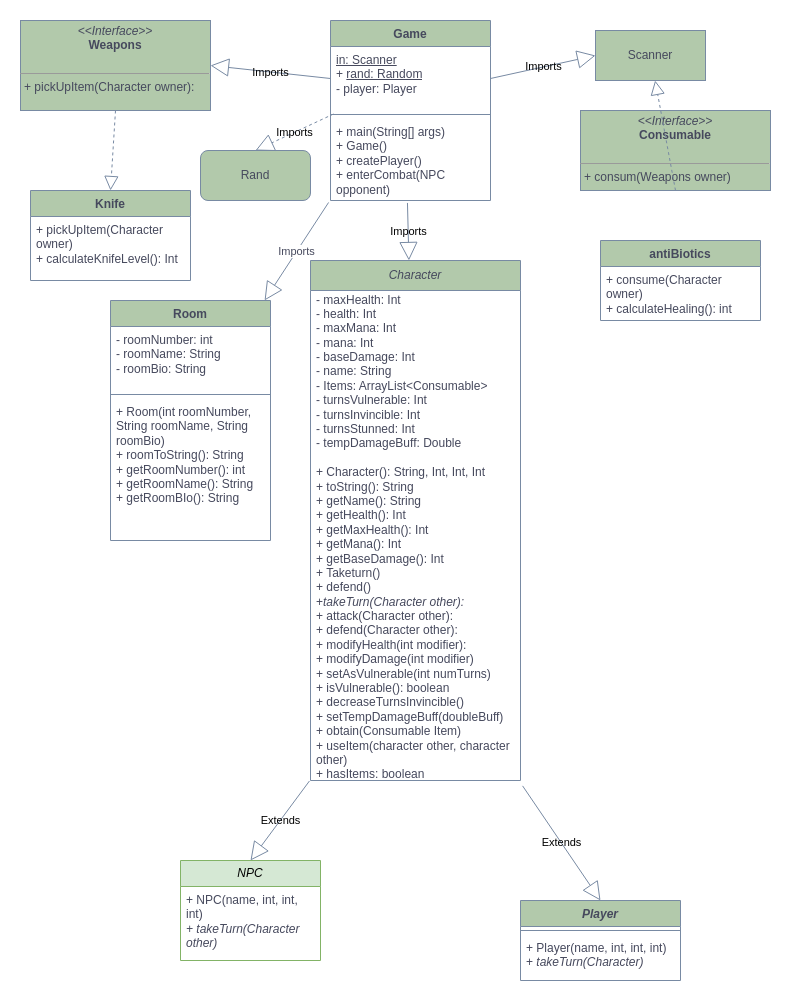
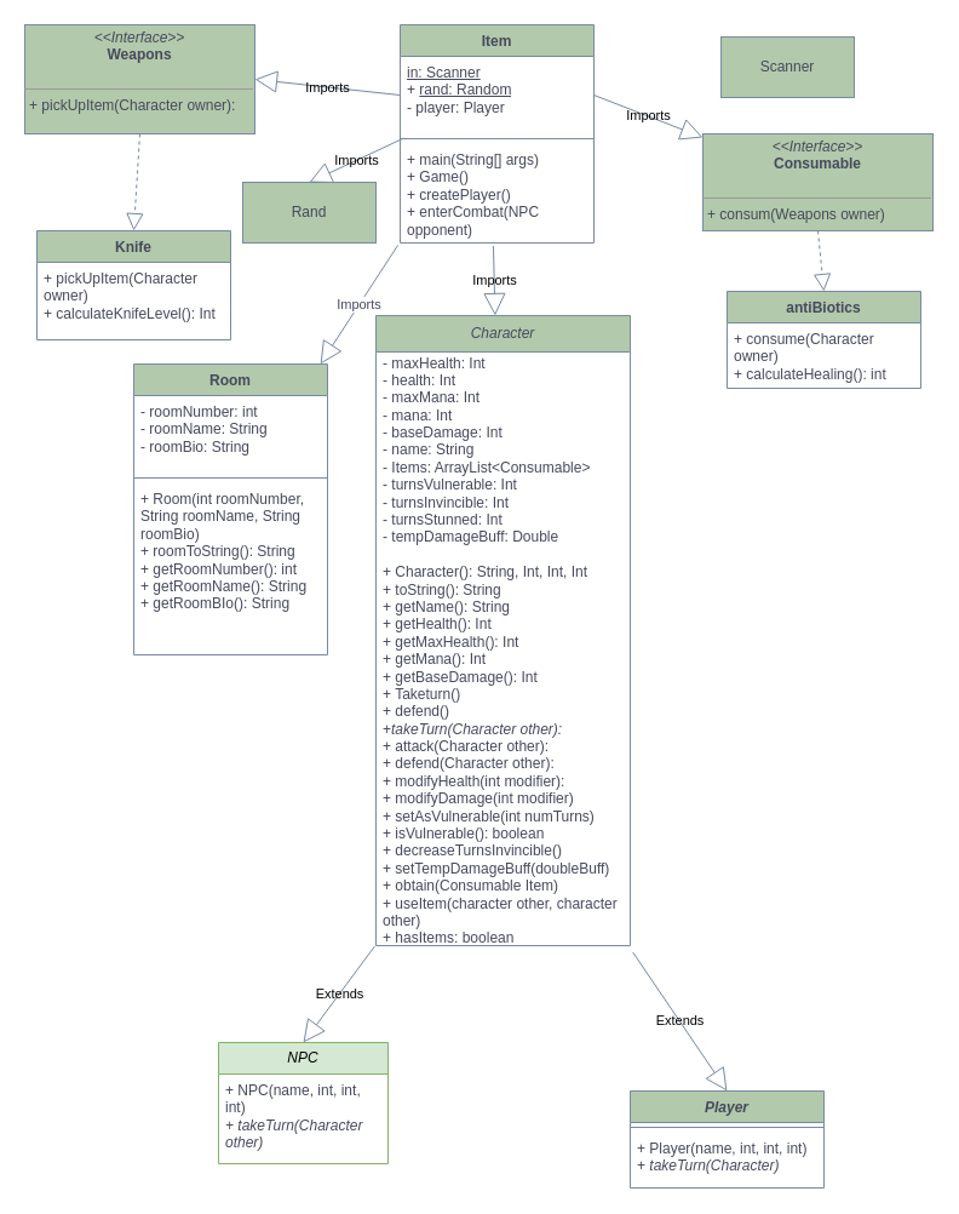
- <mxCell id="9" value="Game" style="swimlane;fontStyle=1;align=center;verticalAlign=top;childLayout=stackLayout;horizontal=1;startSize=26;horizontalStack=0;resizeParent=1;resizeParentMax=0;resizeLast=0;collapsible=1;marginBottom=0;whiteSpace=wrap;html=1;labelBackgroundColor=none;fillColor=#B2C9AB;strokeColor=#788AA3;fontColor=#46495D;" parent="1" vertex="1"><mxGeometry x="330" y="20" width="160" height="180" as="geometry" /></mxCell>
+ <mxCell id="9" value="Item" style="swimlane;fontStyle=1;align=center;verticalAlign=top;childLayout=stackLayout;horizontal=1;startSize=26;horizontalStack=0;resizeParent=1;resizeParentMax=0;resizeLast=0;collapsible=1;marginBottom=0;whiteSpace=wrap;html=1;labelBackgroundColor=none;fillColor=#B2C9AB;strokeColor=#788AA3;fontColor=#46495D;" parent="1" vertex="1"><mxGeometry x="330" y="20" width="160" height="180" as="geometry" /></mxCell>
- <mxCell id="16" value="Imports" style="endArrow=block;endSize=16;endFill=0;html=1;rounded=0;exitX=1;exitY=0.5;exitDx=0;exitDy=0;entryX=0;entryY=0.5;entryDx=0;entryDy=0;labelBackgroundColor=none;strokeColor=#788AA3;fontColor=default;" parent="1" source="10" target="15" edge="1"><mxGeometry width="160" relative="1" as="geometry"><mxPoint x="330" y="140" as="sourcePoint" /><mxPoint x="490" y="140" as="targetPoint" /></mxGeometry></mxCell>
+ <mxCell id="16" value="Imports" style="endArrow=block;endSize=16;endFill=0;html=1;rounded=0;exitX=1;exitY=0.5;exitDx=0;exitDy=0;labelBackgroundColor=none;strokeColor=#788AA3;fontColor=default;" parent="1" source="10" target="22" edge="1"><mxGeometry width="160" relative="1" as="geometry"><mxPoint x="330" y="140" as="sourcePoint" /><mxPoint x="490" y="140" as="targetPoint" /></mxGeometry></mxCell>
- <mxCell id="25" value="" style="endArrow=block;dashed=1;endFill=0;endSize=12;html=1;rounded=0;exitX=0.5;exitY=1;exitDx=0;exitDy=0;labelBackgroundColor=none;strokeColor=#788AA3;fontColor=default;" parent="1" source="22" target="15" edge="1"><mxGeometry width="160" relative="1" as="geometry"><mxPoint x="330" y="180" as="sourcePoint" /><mxPoint x="490" y="180" as="targetPoint" /></mxGeometry></mxCell>
+ <mxCell id="25" value="" style="endArrow=block;dashed=1;endFill=0;endSize=12;html=1;rounded=0;entryX=0.5;entryY=0;entryDx=0;entryDy=0;exitX=0.5;exitY=1;exitDx=0;exitDy=0;labelBackgroundColor=none;strokeColor=#788AA3;fontColor=default;" parent="1" source="22" target="23" edge="1"><mxGeometry width="160" relative="1" as="geometry"><mxPoint x="330" y="180" as="sourcePoint" /><mxPoint x="490" y="180" as="targetPoint" /></mxGeometry></mxCell>
- <mxCell id="28" value="Imports" style="endArrow=block;endSize=16;endFill=0;html=1;rounded=0;exitX=0.019;exitY=1.055;exitDx=0;exitDy=0;exitPerimeter=0;entryX=0.5;entryY=0;entryDx=0;entryDy=0;labelBackgroundColor=none;strokeColor=#788AA3;fontColor=default;dashed=1;" parent="1" source="10" target="27" edge="1"><mxGeometry width="160" relative="1" as="geometry"><mxPoint x="330" y="290" as="sourcePoint" /><mxPoint x="490" y="290" as="targetPoint" /></mxGeometry></mxCell>
+ <mxCell id="28" value="Imports" style="endArrow=block;endSize=16;endFill=0;html=1;rounded=0;exitX=0.019;exitY=1.055;exitDx=0;exitDy=0;exitPerimeter=0;entryX=0.5;entryY=0;entryDx=0;entryDy=0;labelBackgroundColor=none;strokeColor=#788AA3;fontColor=default;" parent="1" source="10" target="27" edge="1"><mxGeometry width="160" relative="1" as="geometry"><mxPoint x="330" y="290" as="sourcePoint" /><mxPoint x="490" y="290" as="targetPoint" /></mxGeometry></mxCell>
- <mxCell id="27" value="Rand" style="html=1;whiteSpace=wrap;labelBackgroundColor=none;fillColor=#B2C9AB;strokeColor=#788AA3;fontColor=#46495D;rounded=1;" parent="1" vertex="1"><mxGeometry x="200" y="150" width="110" height="50" as="geometry" /></mxCell>
+ <mxCell id="27" value="Rand" style="html=1;whiteSpace=wrap;labelBackgroundColor=none;fillColor=#B2C9AB;strokeColor=#788AA3;fontColor=#46495D;" parent="1" vertex="1"><mxGeometry x="200" y="150" width="110" height="50" as="geometry" /></mxCell>
